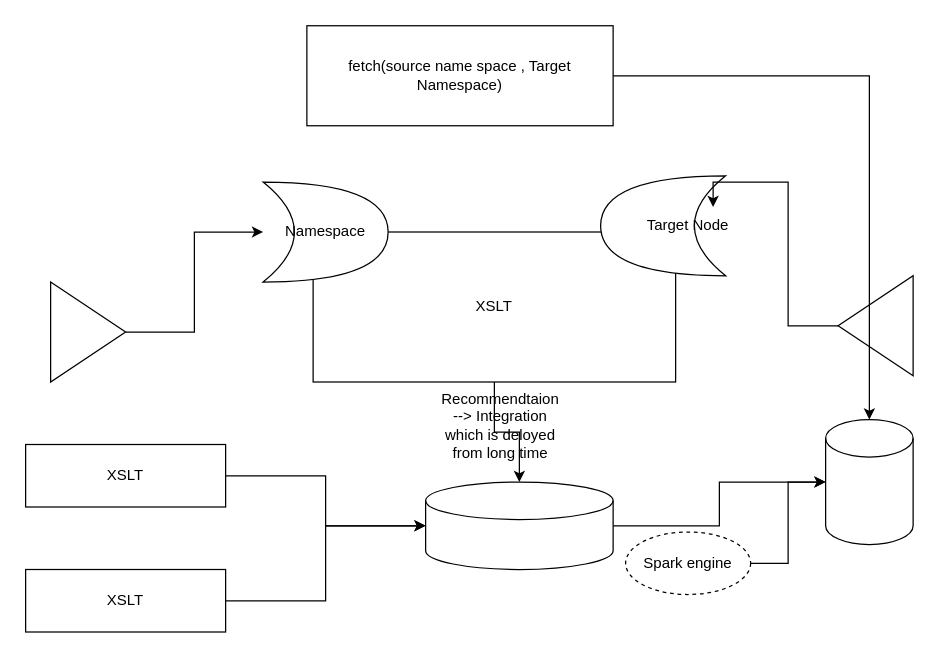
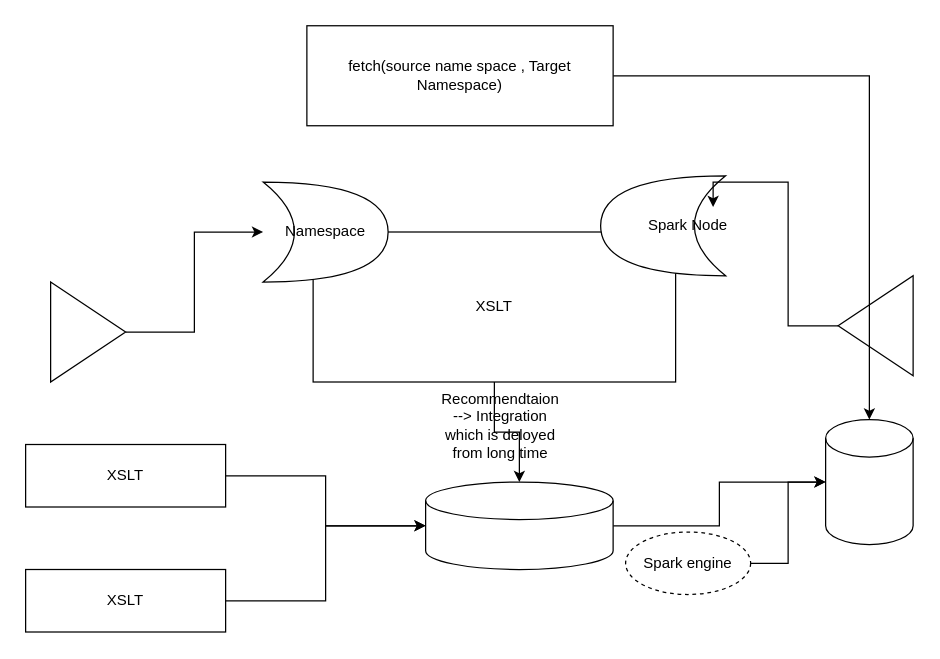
- <mxCell id="6" value="Target Node" style="text;html=1;strokeColor=none;fillColor=none;align=center;verticalAlign=middle;whiteSpace=wrap;rounded=0;" vertex="1" parent="1"><mxGeometry x="510" y="165" width="80" height="30" as="geometry" /></mxCell>
+ <mxCell id="6" value="Spark Node" style="text;html=1;strokeColor=none;fillColor=none;align=center;verticalAlign=middle;whiteSpace=wrap;rounded=0;" vertex="1" parent="1"><mxGeometry x="510" y="165" width="80" height="30" as="geometry" /></mxCell>
